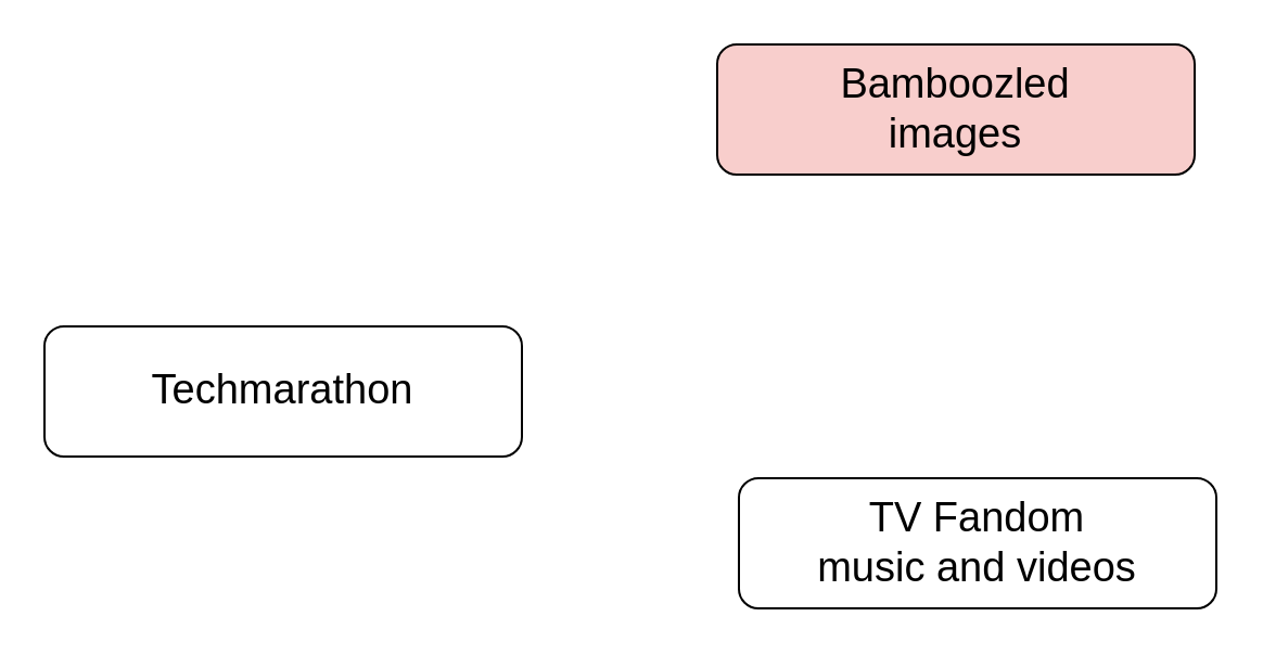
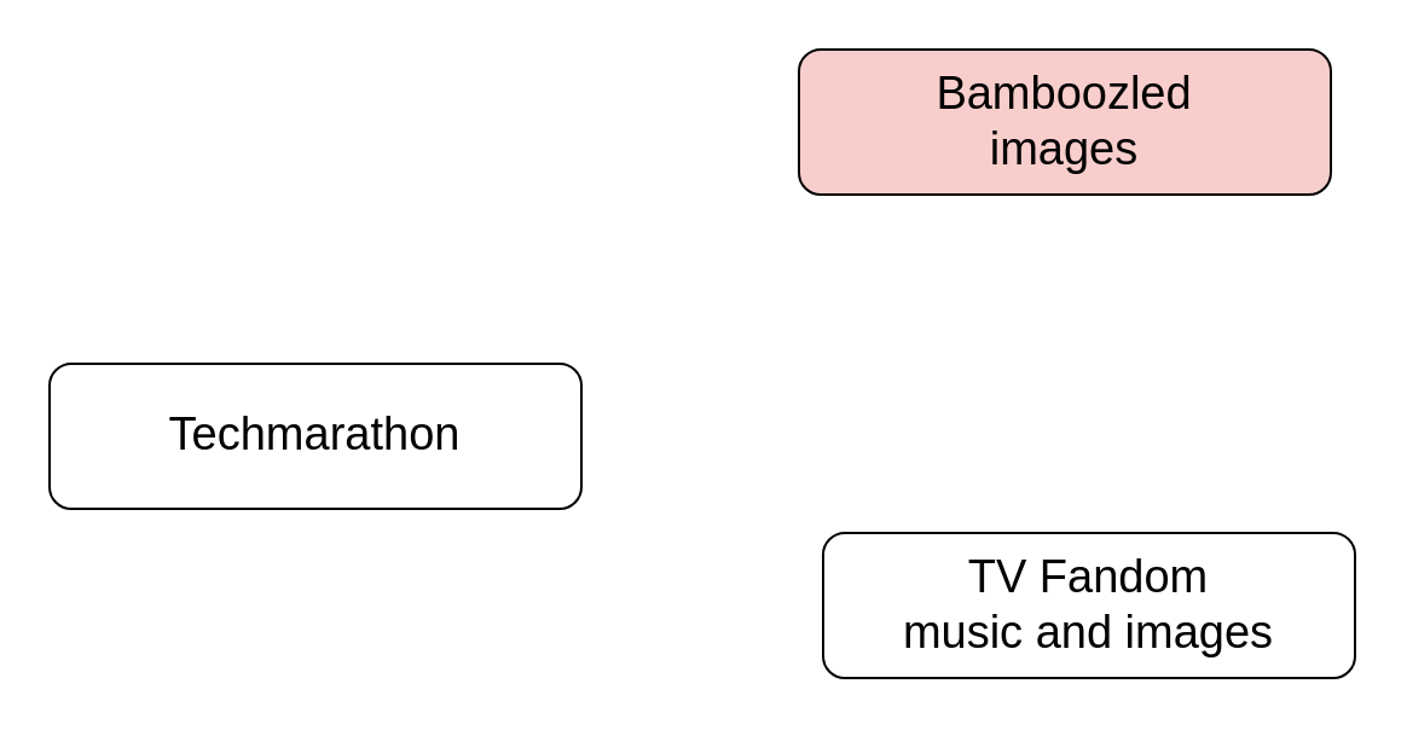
- <mxCell id="4" value="&lt;font style=&quot;font-size: 19px&quot;&gt;TV Fandom&lt;br&gt;music and videos&lt;br&gt;&lt;/font&gt;" style="rounded=1;whiteSpace=wrap;html=1;" vertex="1" parent="1"><mxGeometry x="340" y="220" width="220" height="60" as="geometry" /></mxCell>
+ <mxCell id="4" value="&lt;font style=&quot;font-size: 19px&quot;&gt;TV Fandom&lt;br&gt;music and images&lt;br&gt;&lt;/font&gt;" style="rounded=1;whiteSpace=wrap;html=1;" vertex="1" parent="1"><mxGeometry x="340" y="220" width="220" height="60" as="geometry" /></mxCell>
